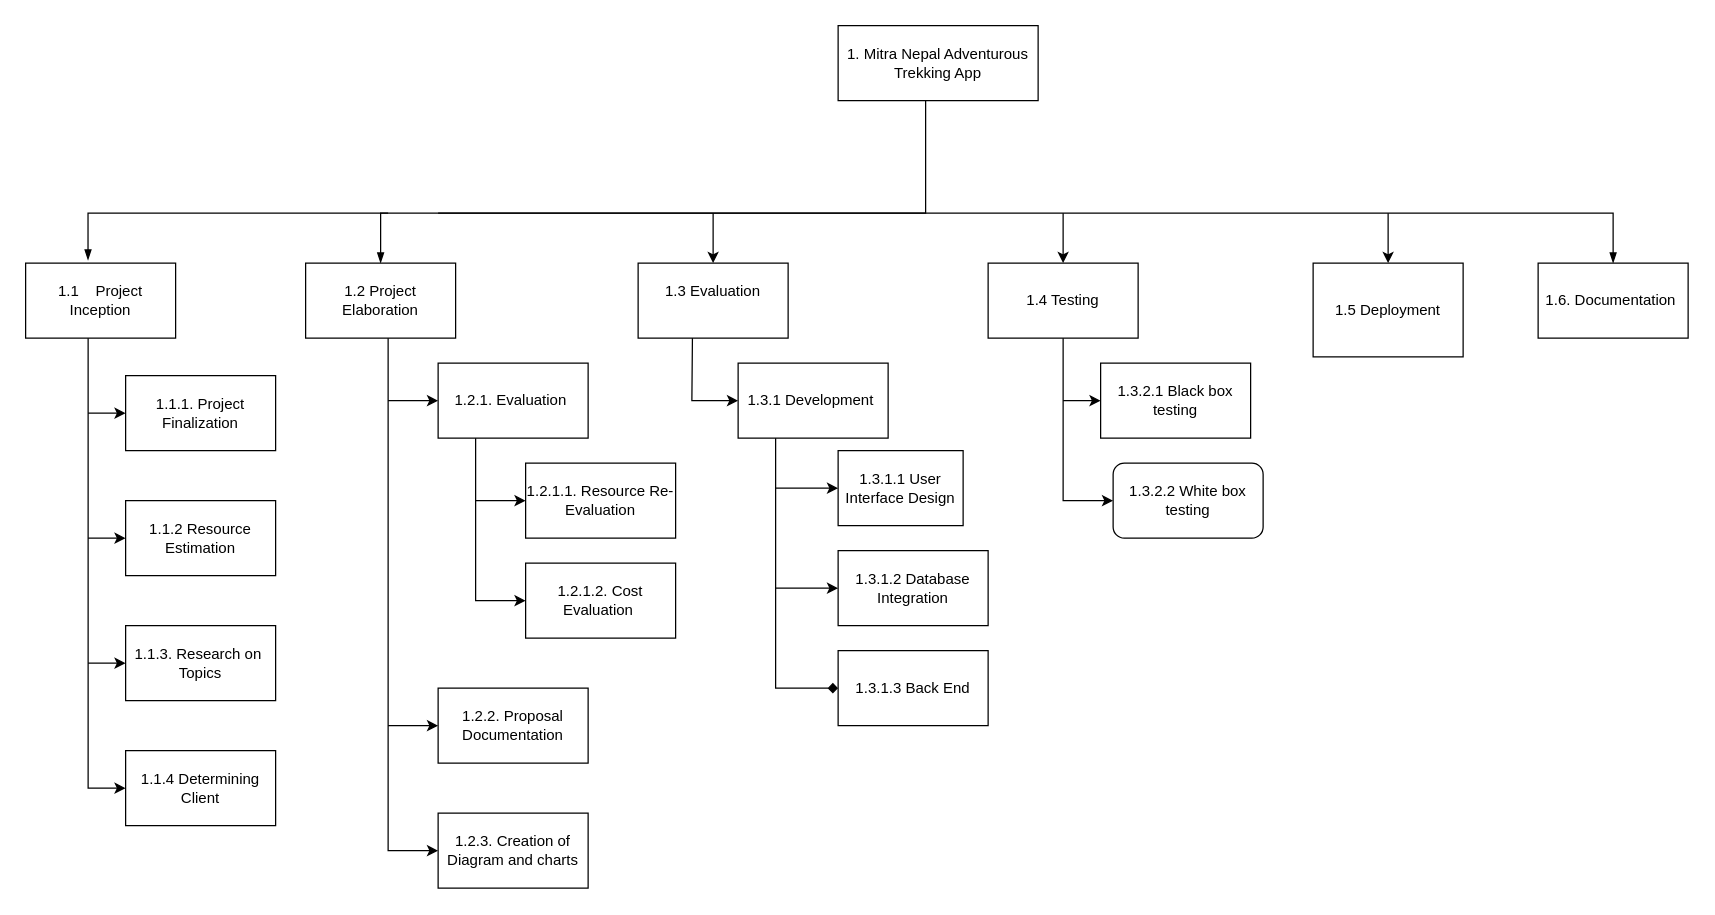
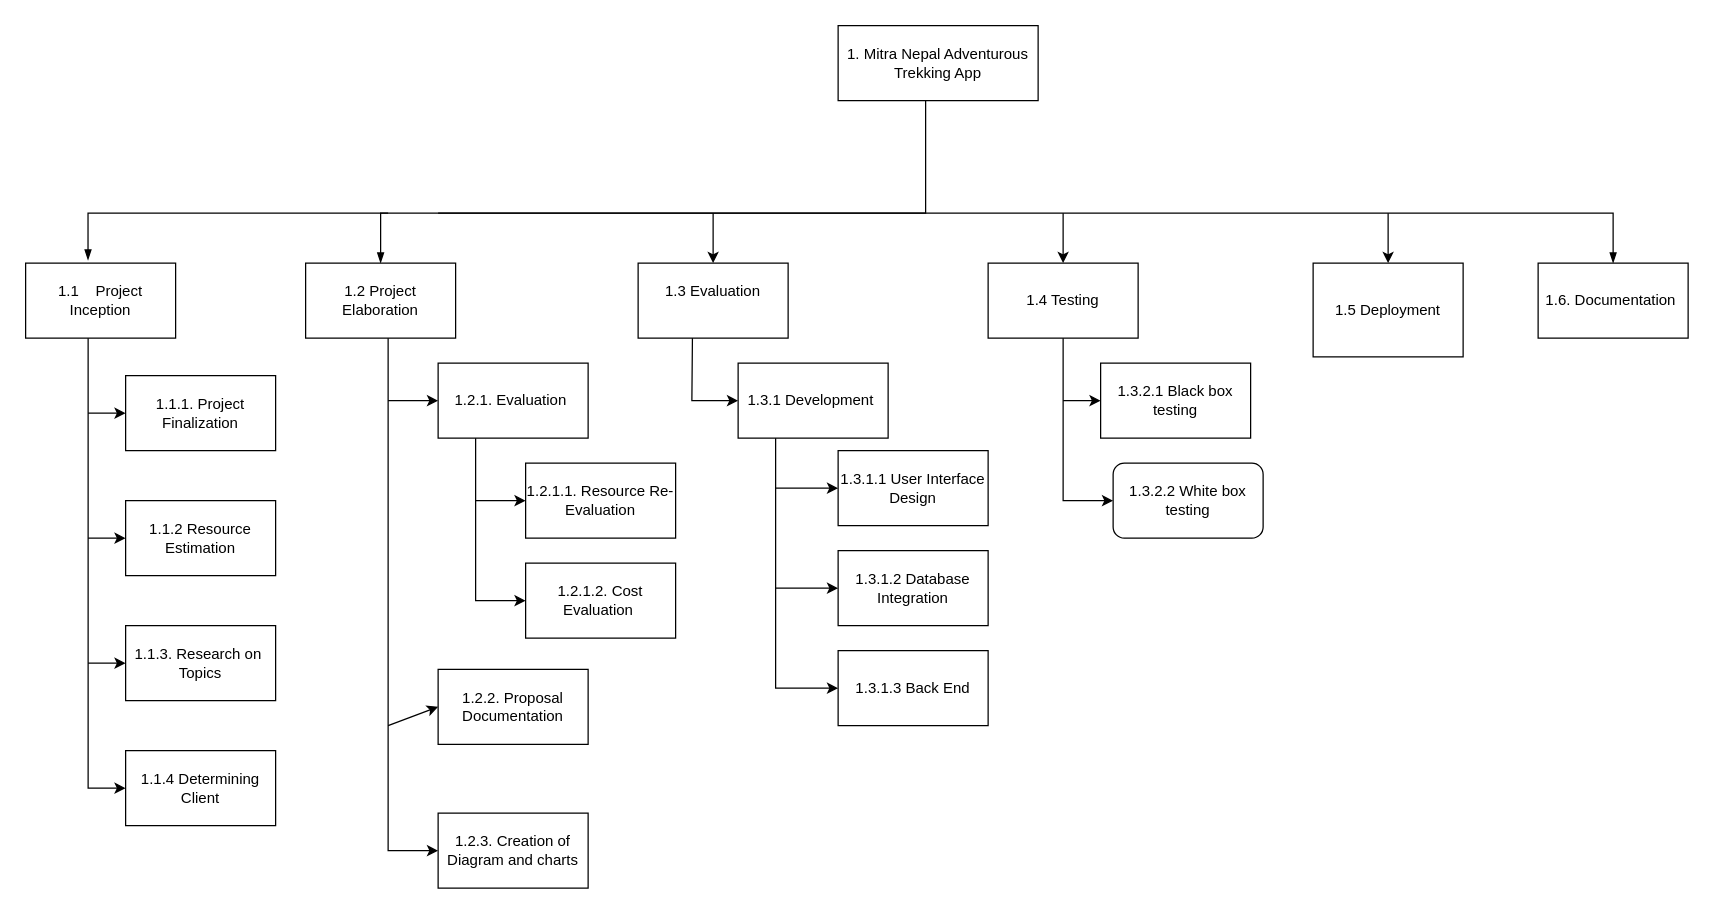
- <mxCell id="23" value="1.3.1.1 User Interface Design" style="rounded=0;whiteSpace=wrap;html=1;" vertex="1" parent="1"><mxGeometry x="670" y="360" width="100" height="60" as="geometry" /></mxCell>
+ <mxCell id="23" value="1.3.1.1 User Interface Design" style="rounded=0;whiteSpace=wrap;html=1;" vertex="1" parent="1"><mxGeometry x="670" y="360" width="120" height="60" as="geometry" /></mxCell>
- <mxCell id="40" value="" style="endArrow=diamond;html=1;rounded=0;exitX=0.25;exitY=1;exitDx=0;exitDy=0;entryX=0;entryY=0.5;entryDx=0;entryDy=0;" edge="1" parent="1" source="11" target="21"><mxGeometry width="50" height="50" relative="1" as="geometry"><mxPoint x="300" y="510" as="sourcePoint" /><mxPoint x="350" y="460" as="targetPoint" /><Array as="points"><mxPoint x="620" y="550" /></Array></mxGeometry></mxCell>
+ <mxCell id="40" value="" style="endArrow=classic;html=1;rounded=0;exitX=0.25;exitY=1;exitDx=0;exitDy=0;entryX=0;entryY=0.5;entryDx=0;entryDy=0;" edge="1" parent="1" source="11" target="21"><mxGeometry width="50" height="50" relative="1" as="geometry"><mxPoint x="300" y="510" as="sourcePoint" /><mxPoint x="350" y="460" as="targetPoint" /><Array as="points"><mxPoint x="620" y="550" /></Array></mxGeometry></mxCell>
- <mxCell id="10" value="1.2.2. Proposal Documentation" style="rounded=0;whiteSpace=wrap;html=1;" vertex="1" parent="1"><mxGeometry x="350" y="550" width="120" height="60" as="geometry" /></mxCell>
+ <mxCell id="10" value="1.2.2. Proposal Documentation" style="rounded=0;whiteSpace=wrap;html=1;" vertex="1" parent="1"><mxGeometry x="350" y="535" width="120" height="60" as="geometry" /></mxCell>
